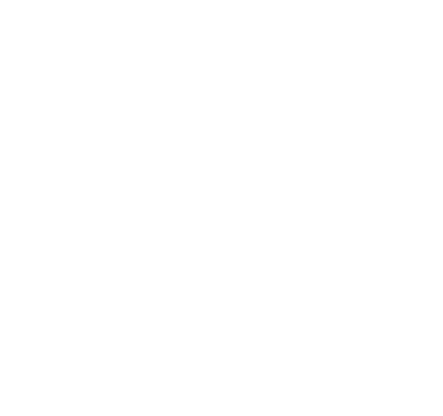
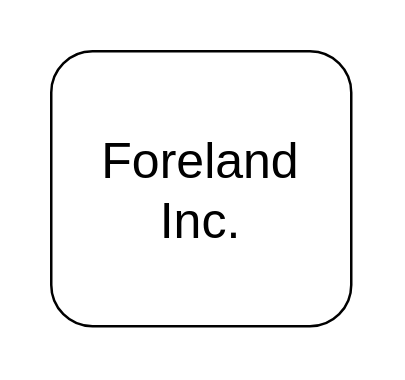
+ <mxCell id="2" value="Foreland&lt;br&gt;Inc." style="rounded=1;whiteSpace=wrap;html=1;fontSize=20;" vertex="1" parent="1"><mxGeometry x="20" y="20" width="120" height="110" as="geometry" /></mxCell>
